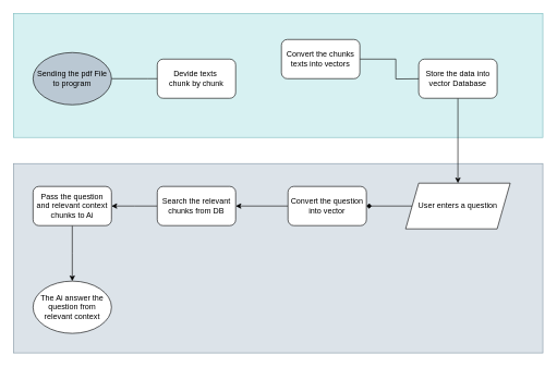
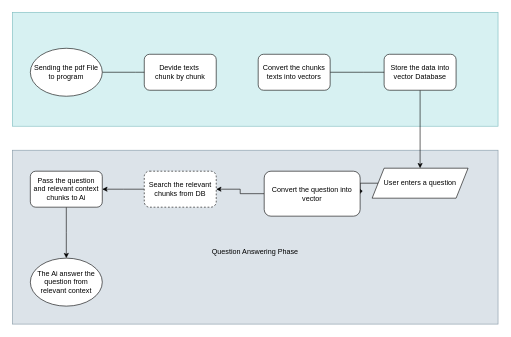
- <mxCell id="19" value="Convert the chunks texts into vectors" style="rounded=1;whiteSpace=wrap;html=1;" vertex="1" parent="1"><mxGeometry x="430" y="60" width="120" height="60" as="geometry" /></mxCell>
+ <mxCell id="19" value="Convert the chunks texts into vectors" style="rounded=1;whiteSpace=wrap;html=1;" vertex="1" parent="1"><mxGeometry x="430" y="90" width="120" height="60" as="geometry" /></mxCell>
- <mxCell id="5" value="Sending the pdf File to program" style="ellipse;whiteSpace=wrap;html=1;fillColor=#bac8d3;" vertex="1" parent="1"><mxGeometry x="50" y="80" width="120" height="80" as="geometry" /></mxCell>
+ <mxCell id="5" value="Sending the pdf File to program" style="ellipse;whiteSpace=wrap;html=1;" vertex="1" parent="1"><mxGeometry x="50" y="80" width="120" height="80" as="geometry" /></mxCell>
- <mxCell id="15" value="Search the relevant chunks from DB" style="rounded=1;whiteSpace=wrap;html=1;" vertex="1" parent="1"><mxGeometry x="240" y="285" width="120" height="60" as="geometry" /></mxCell>
+ <mxCell id="15" value="Search the relevant chunks from DB" style="rounded=1;whiteSpace=wrap;html=1;dashed=1;" vertex="1" parent="1"><mxGeometry x="240" y="285" width="120" height="60" as="geometry" /></mxCell>
- <mxCell id="13" value="Convert the question into vector" style="rounded=1;whiteSpace=wrap;html=1;" vertex="1" parent="1"><mxGeometry x="440" y="285" width="120" height="60" as="geometry" /></mxCell>
+ <mxCell id="13" value="Convert the question into vector" style="rounded=1;whiteSpace=wrap;html=1;" vertex="1" parent="1"><mxGeometry x="440" y="285" width="160" height="75" as="geometry" /></mxCell>
- <mxCell id="11" value="User enters a question" style="shape=parallelogram;perimeter=parallelogramPerimeter;whiteSpace=wrap;html=1;fixedSize=1;" vertex="1" parent="1"><mxGeometry x="620" y="280" width="160" height="70" as="geometry" /></mxCell>
+ <mxCell id="11" value="User enters a question" style="shape=parallelogram;perimeter=parallelogramPerimeter;whiteSpace=wrap;html=1;fixedSize=1;" vertex="1" parent="1"><mxGeometry x="620" y="280" width="160" height="50" as="geometry" /></mxCell>
+ <mxCell id="20" value="Question Answering Phase" style="text;html=1;whiteSpace=wrap;strokeColor=none;fillColor=none;align=center;verticalAlign=middle;rounded=0;" vertex="1" parent="1"><mxGeometry x="320" y="390" width="210" height="60" as="geometry" /></mxCell>
